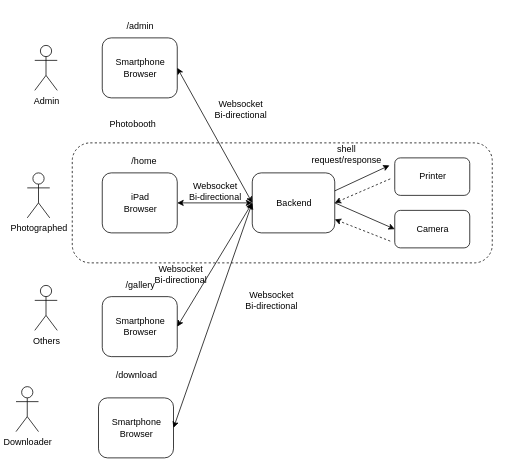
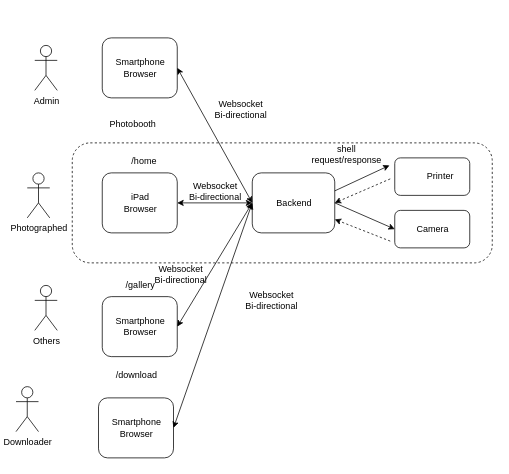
- <mxCell id="29" value="/admin" style="text;html=1;align=center;verticalAlign=middle;resizable=0;points=[];autosize=1;strokeColor=none;fillColor=none;" parent="1" vertex="1"><mxGeometry x="155.5" y="20" width="60" height="30" as="geometry" /></mxCell>
- <mxCell id="24" value="Printer" style="text;html=1;align=center;verticalAlign=middle;resizable=0;points=[];autosize=1;strokeColor=none;fillColor=none;" parent="1" vertex="1"><mxGeometry x="545.5" y="220" width="60" height="30" as="geometry" /></mxCell>
+ <mxCell id="24" value="Printer" style="text;html=1;align=center;verticalAlign=middle;resizable=0;points=[];autosize=1;strokeColor=none;fillColor=none;" parent="1" vertex="1"><mxGeometry x="555.5" y="220" width="60" height="30" as="geometry" /></mxCell>
